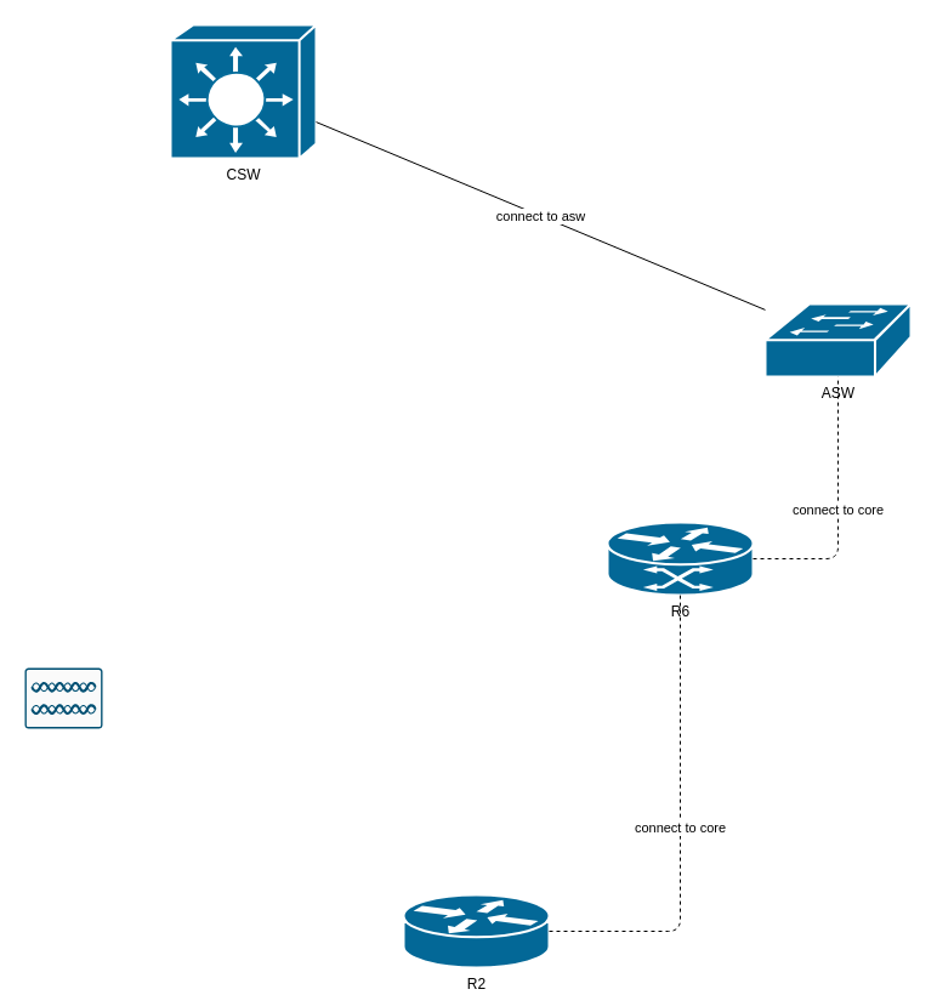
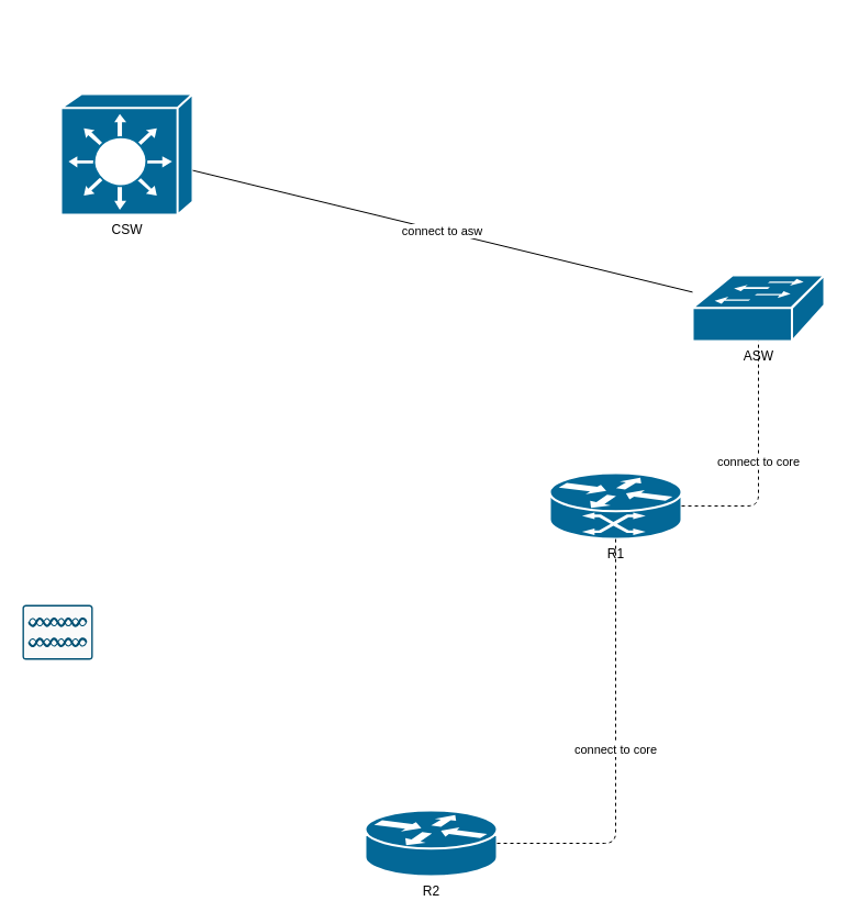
- <mxCell id="4" value="CSW" style="shape=mxgraph.cisco.switches.layer_3_switch;sketch=0;html=1;pointerEvents=1;dashed=0;fillColor=#036897;strokeColor=#ffffff;strokeWidth=2;verticalLabelPosition=bottom;verticalAlign=top;align=center;outlineConnect=0;" parent="1" vertex="1"><mxGeometry x="140" y="20" width="120" height="110" as="geometry" /></mxCell>
+ <mxCell id="4" value="CSW" style="shape=mxgraph.cisco.switches.layer_3_switch;sketch=0;html=1;pointerEvents=1;dashed=0;fillColor=#036897;strokeColor=#ffffff;strokeWidth=2;verticalLabelPosition=bottom;verticalAlign=top;align=center;outlineConnect=0;" parent="1" vertex="1"><mxGeometry x="55" y="85" width="120" height="110" as="geometry" /></mxCell>
- <mxCell id="2" value="R6" style="shape=mxgraph.cisco.routers.atm_router;html=1;pointerEvents=1;dashed=0;fillColor=#036897;strokeColor=#ffffff;strokeWidth=2;verticalLabelPosition=bottom;verticalAlign=top;align=center;outlineConnect=0;" parent="1" vertex="1"><mxGeometry x="500" y="430" width="120" height="60" as="geometry" /></mxCell>
+ <mxCell id="2" value="R1" style="shape=mxgraph.cisco.routers.atm_router;html=1;pointerEvents=1;dashed=0;fillColor=#036897;strokeColor=#ffffff;strokeWidth=2;verticalLabelPosition=bottom;verticalAlign=top;align=center;outlineConnect=0;" parent="1" vertex="1"><mxGeometry x="500" y="430" width="120" height="60" as="geometry" /></mxCell>
